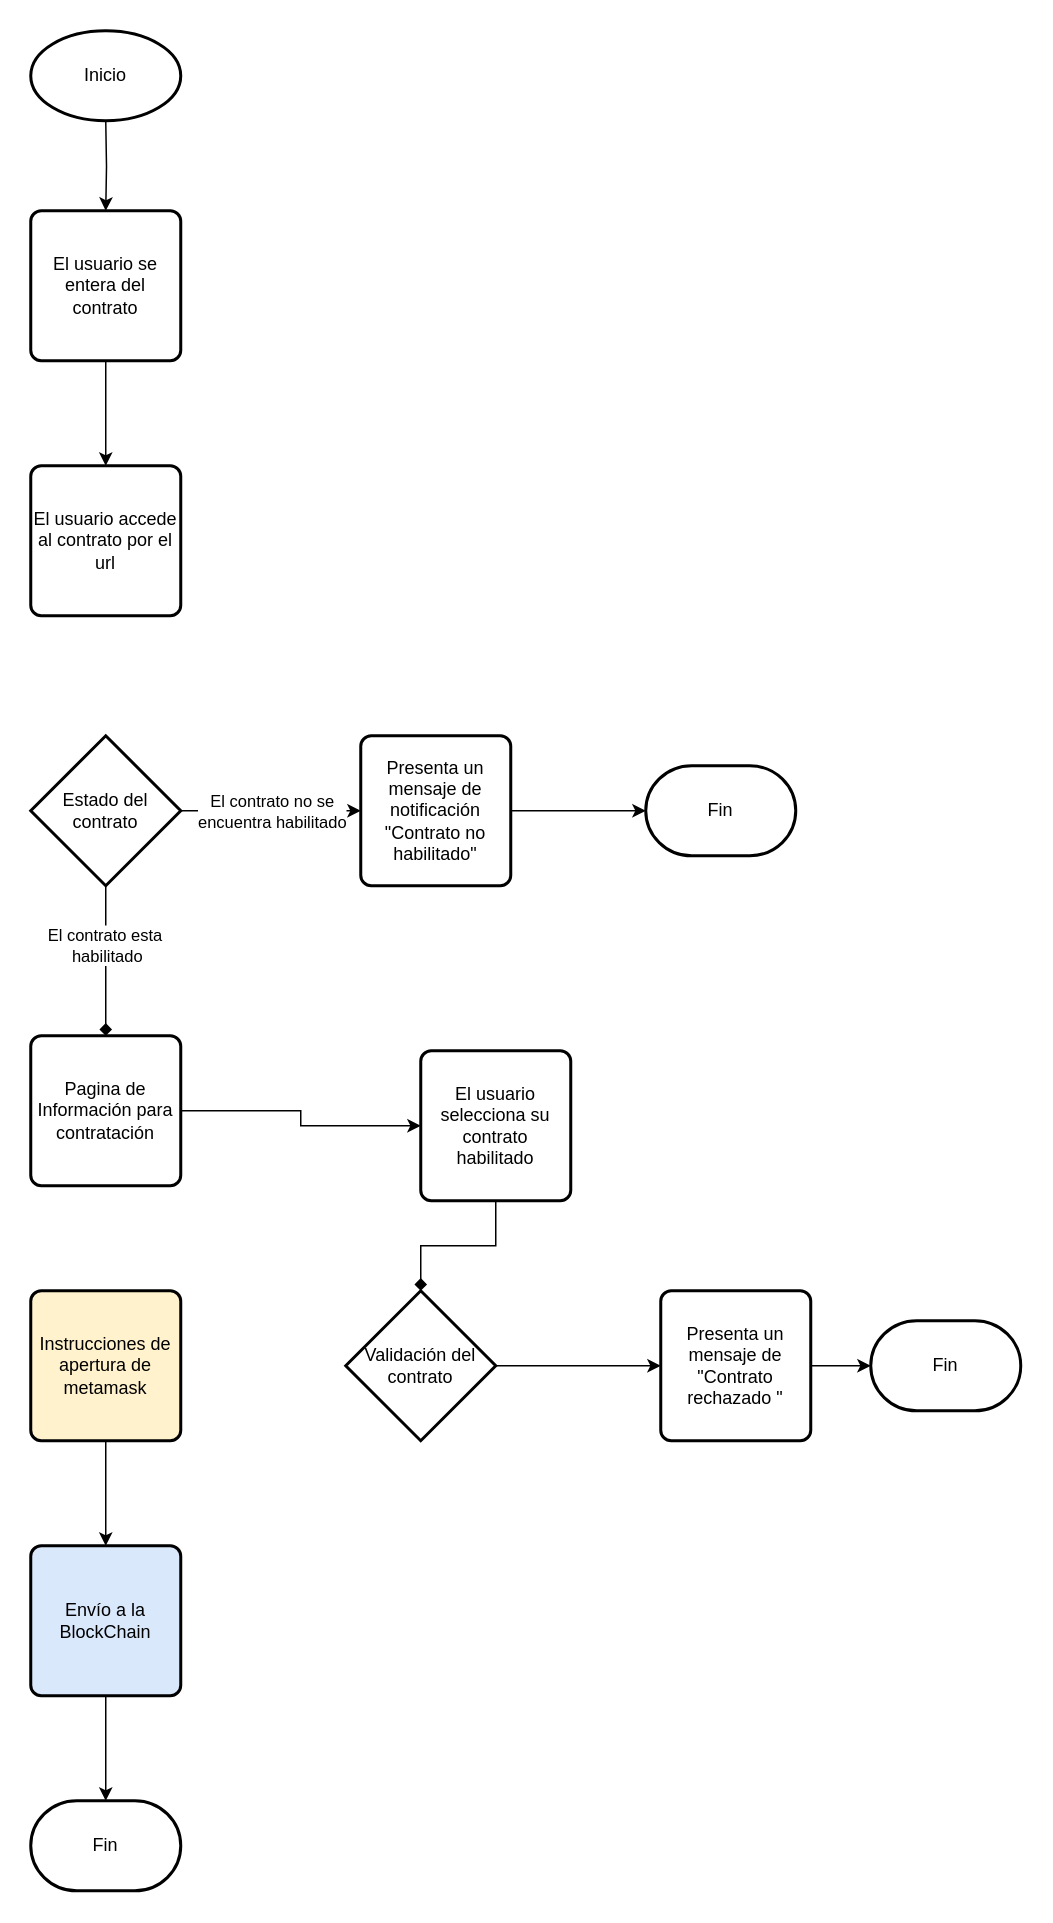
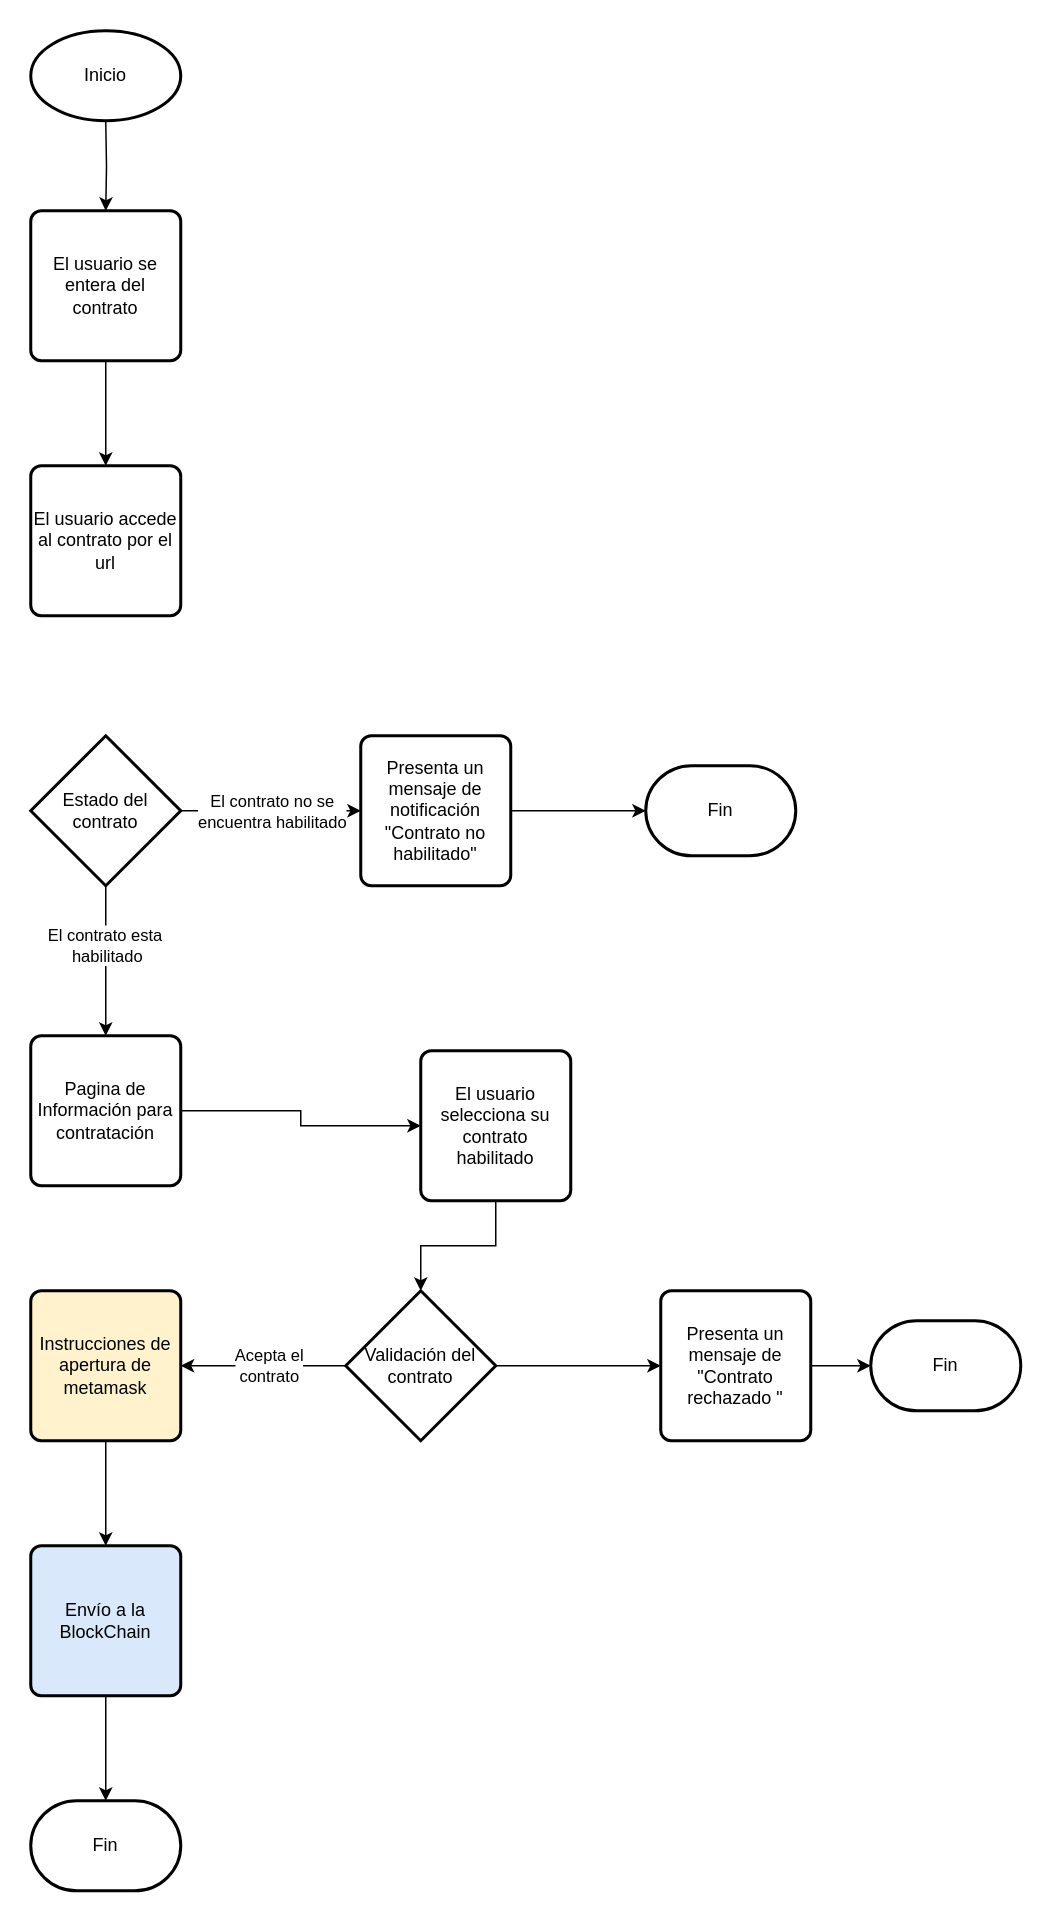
- <mxCell id="7" style="edgeStyle=orthogonalEdgeStyle;rounded=0;orthogonalLoop=1;jettySize=auto;html=1;exitX=0.5;exitY=1;exitDx=0;exitDy=0;exitPerimeter=0;endArrow=diamond;" edge="1" parent="1" source="9" target="15"><mxGeometry relative="1" as="geometry" /></mxCell>
+ <mxCell id="7" style="edgeStyle=orthogonalEdgeStyle;rounded=0;orthogonalLoop=1;jettySize=auto;html=1;exitX=0.5;exitY=1;exitDx=0;exitDy=0;exitPerimeter=0;" edge="1" parent="1" source="9" target="15"><mxGeometry relative="1" as="geometry" /></mxCell>
- <mxCell id="16" style="edgeStyle=orthogonalEdgeStyle;rounded=0;orthogonalLoop=1;jettySize=auto;html=1;exitX=0.5;exitY=1;exitDx=0;exitDy=0;entryX=0.5;entryY=0;entryDx=0;entryDy=0;entryPerimeter=0;endArrow=diamond;" edge="1" parent="1" source="17" target="21"><mxGeometry relative="1" as="geometry" /></mxCell>
+ <mxCell id="16" style="edgeStyle=orthogonalEdgeStyle;rounded=0;orthogonalLoop=1;jettySize=auto;html=1;exitX=0.5;exitY=1;exitDx=0;exitDy=0;entryX=0.5;entryY=0;entryDx=0;entryDy=0;entryPerimeter=0;" edge="1" parent="1" source="17" target="21"><mxGeometry relative="1" as="geometry" /></mxCell>
+ <mxCell id="19" style="edgeStyle=orthogonalEdgeStyle;rounded=0;orthogonalLoop=1;jettySize=auto;html=1;entryX=1;entryY=0.5;entryDx=0;entryDy=0;" edge="1" parent="1" source="21" target="27"><mxGeometry relative="1" as="geometry" /></mxCell>
+ <mxCell id="20" value="Acepta el &lt;br&gt;contrato" style="edgeLabel;html=1;align=center;verticalAlign=middle;resizable=0;points=[];" vertex="1" connectable="0" parent="19"><mxGeometry x="0.244" y="-3" relative="1" as="geometry"><mxPoint x="16" y="2" as="offset" /></mxGeometry></mxCell>
